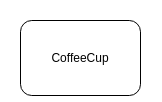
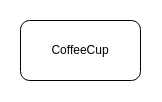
- <mxCell id="2" value="CoffeeCup" style="rounded=1;whiteSpace=wrap;html=1;" vertex="1" parent="1"><mxGeometry x="20" y="20" width="120" height="75" as="geometry" /></mxCell>
+ <mxCell id="2" value="CoffeeCup" style="rounded=1;whiteSpace=wrap;html=1;" vertex="1" parent="1"><mxGeometry x="20" y="20" width="120" height="60" as="geometry" /></mxCell>
